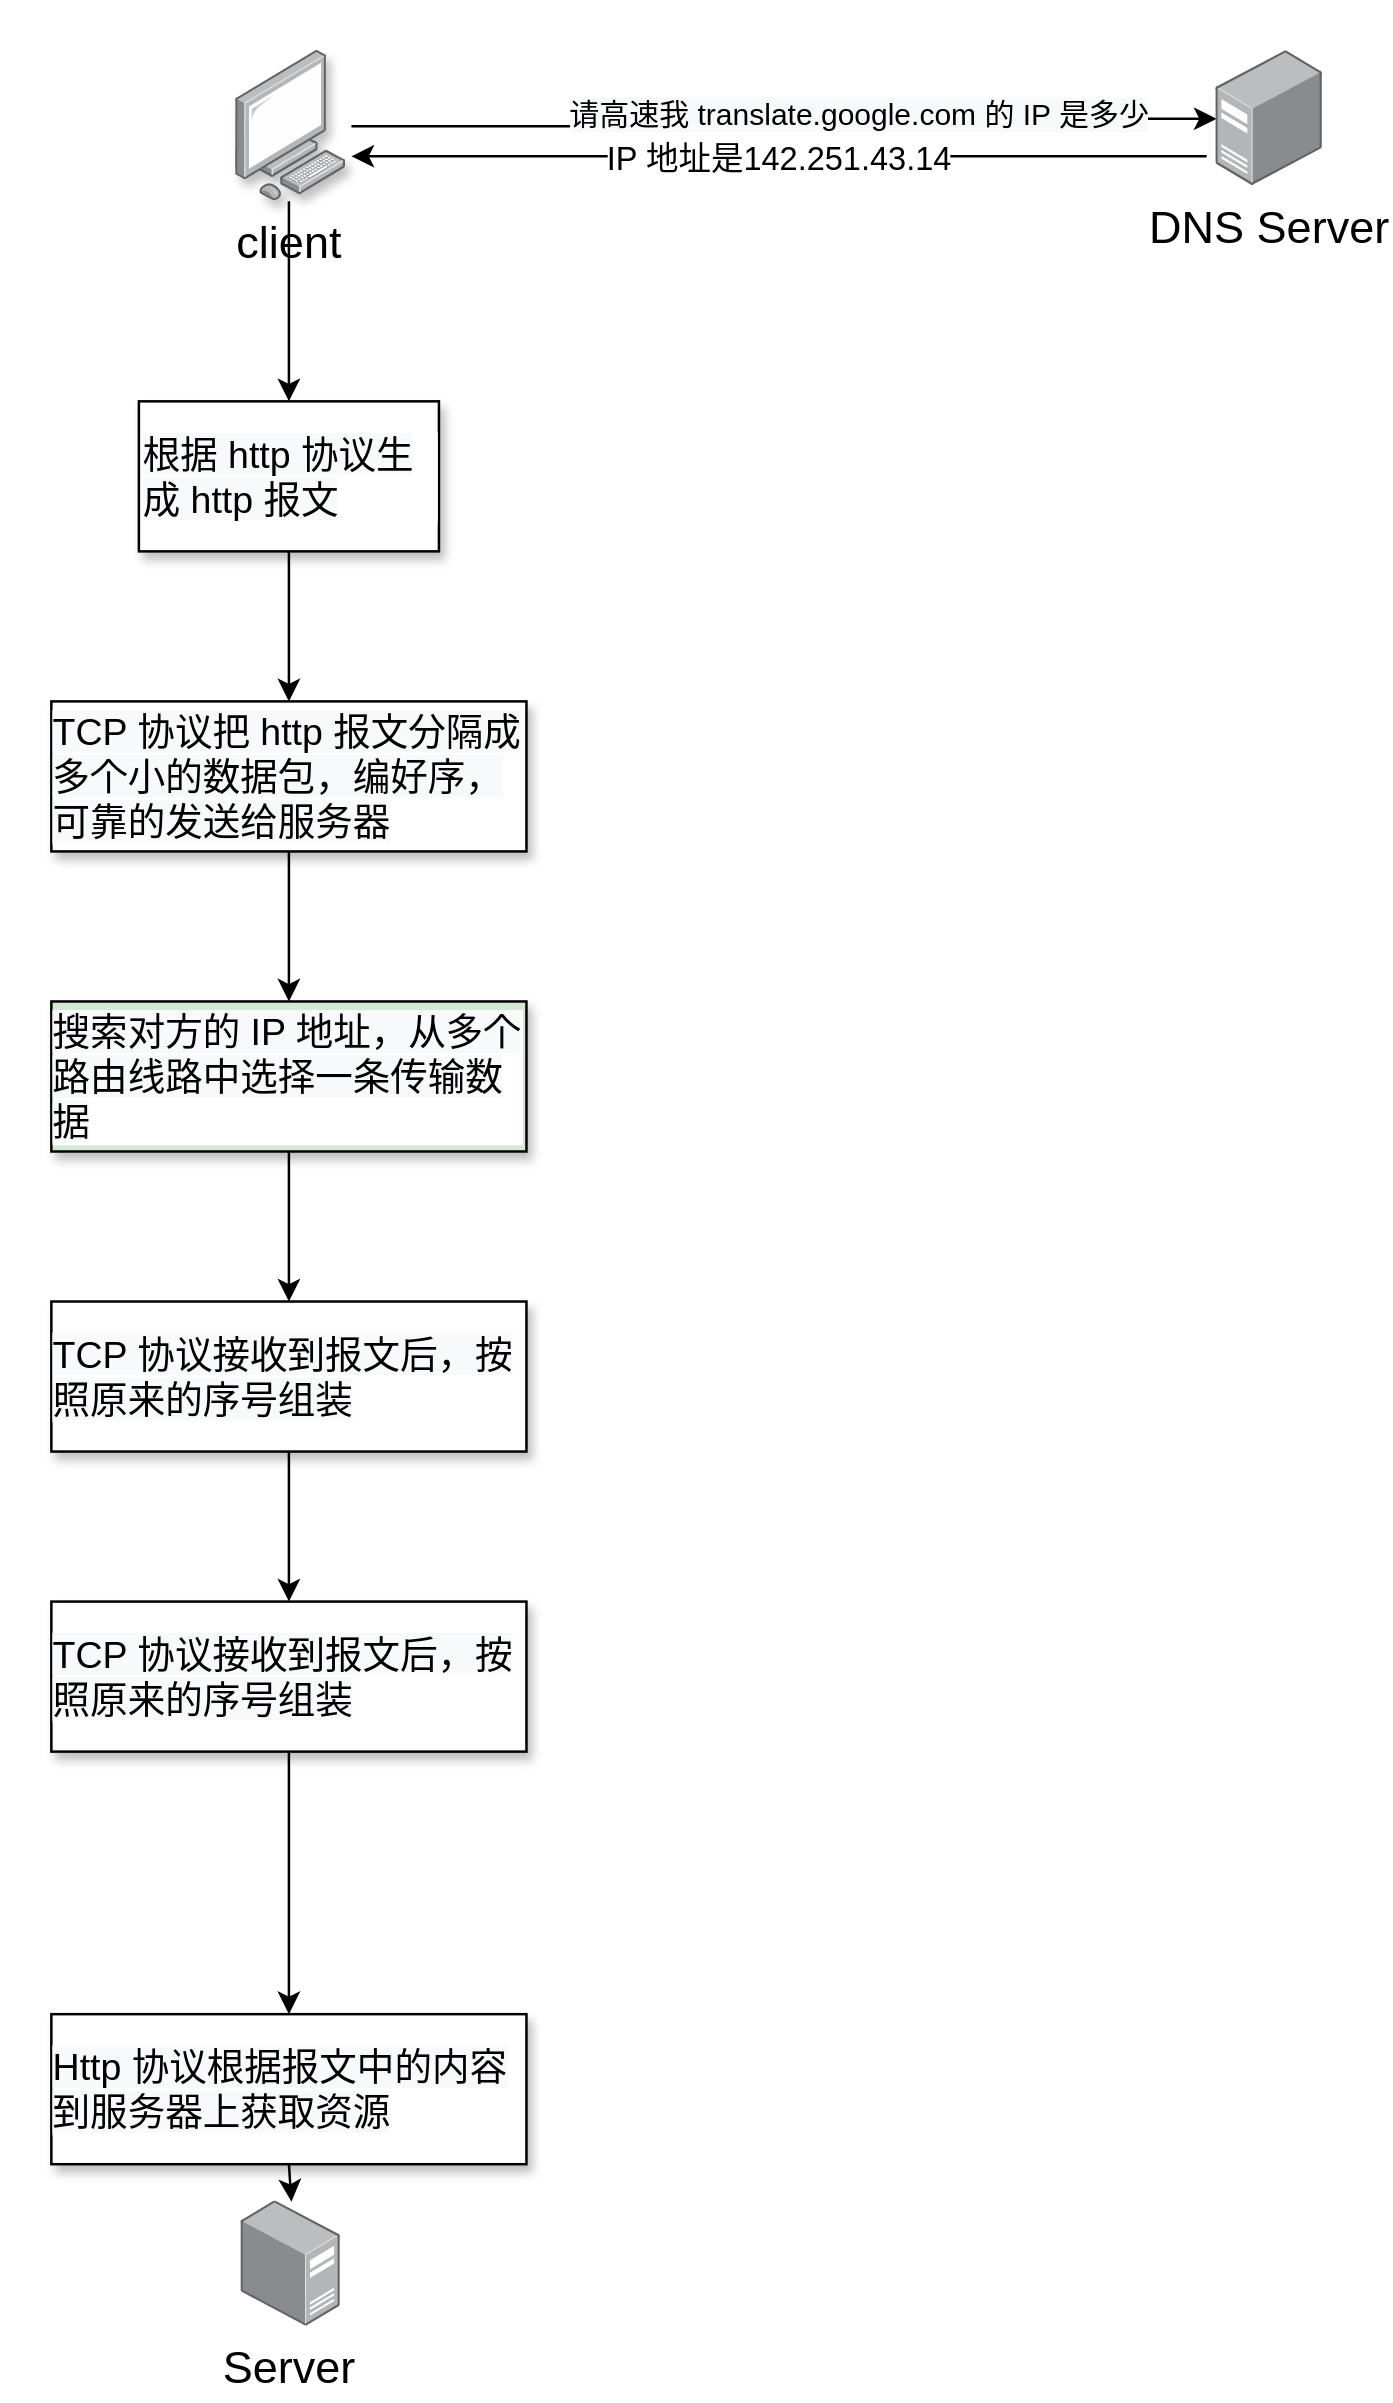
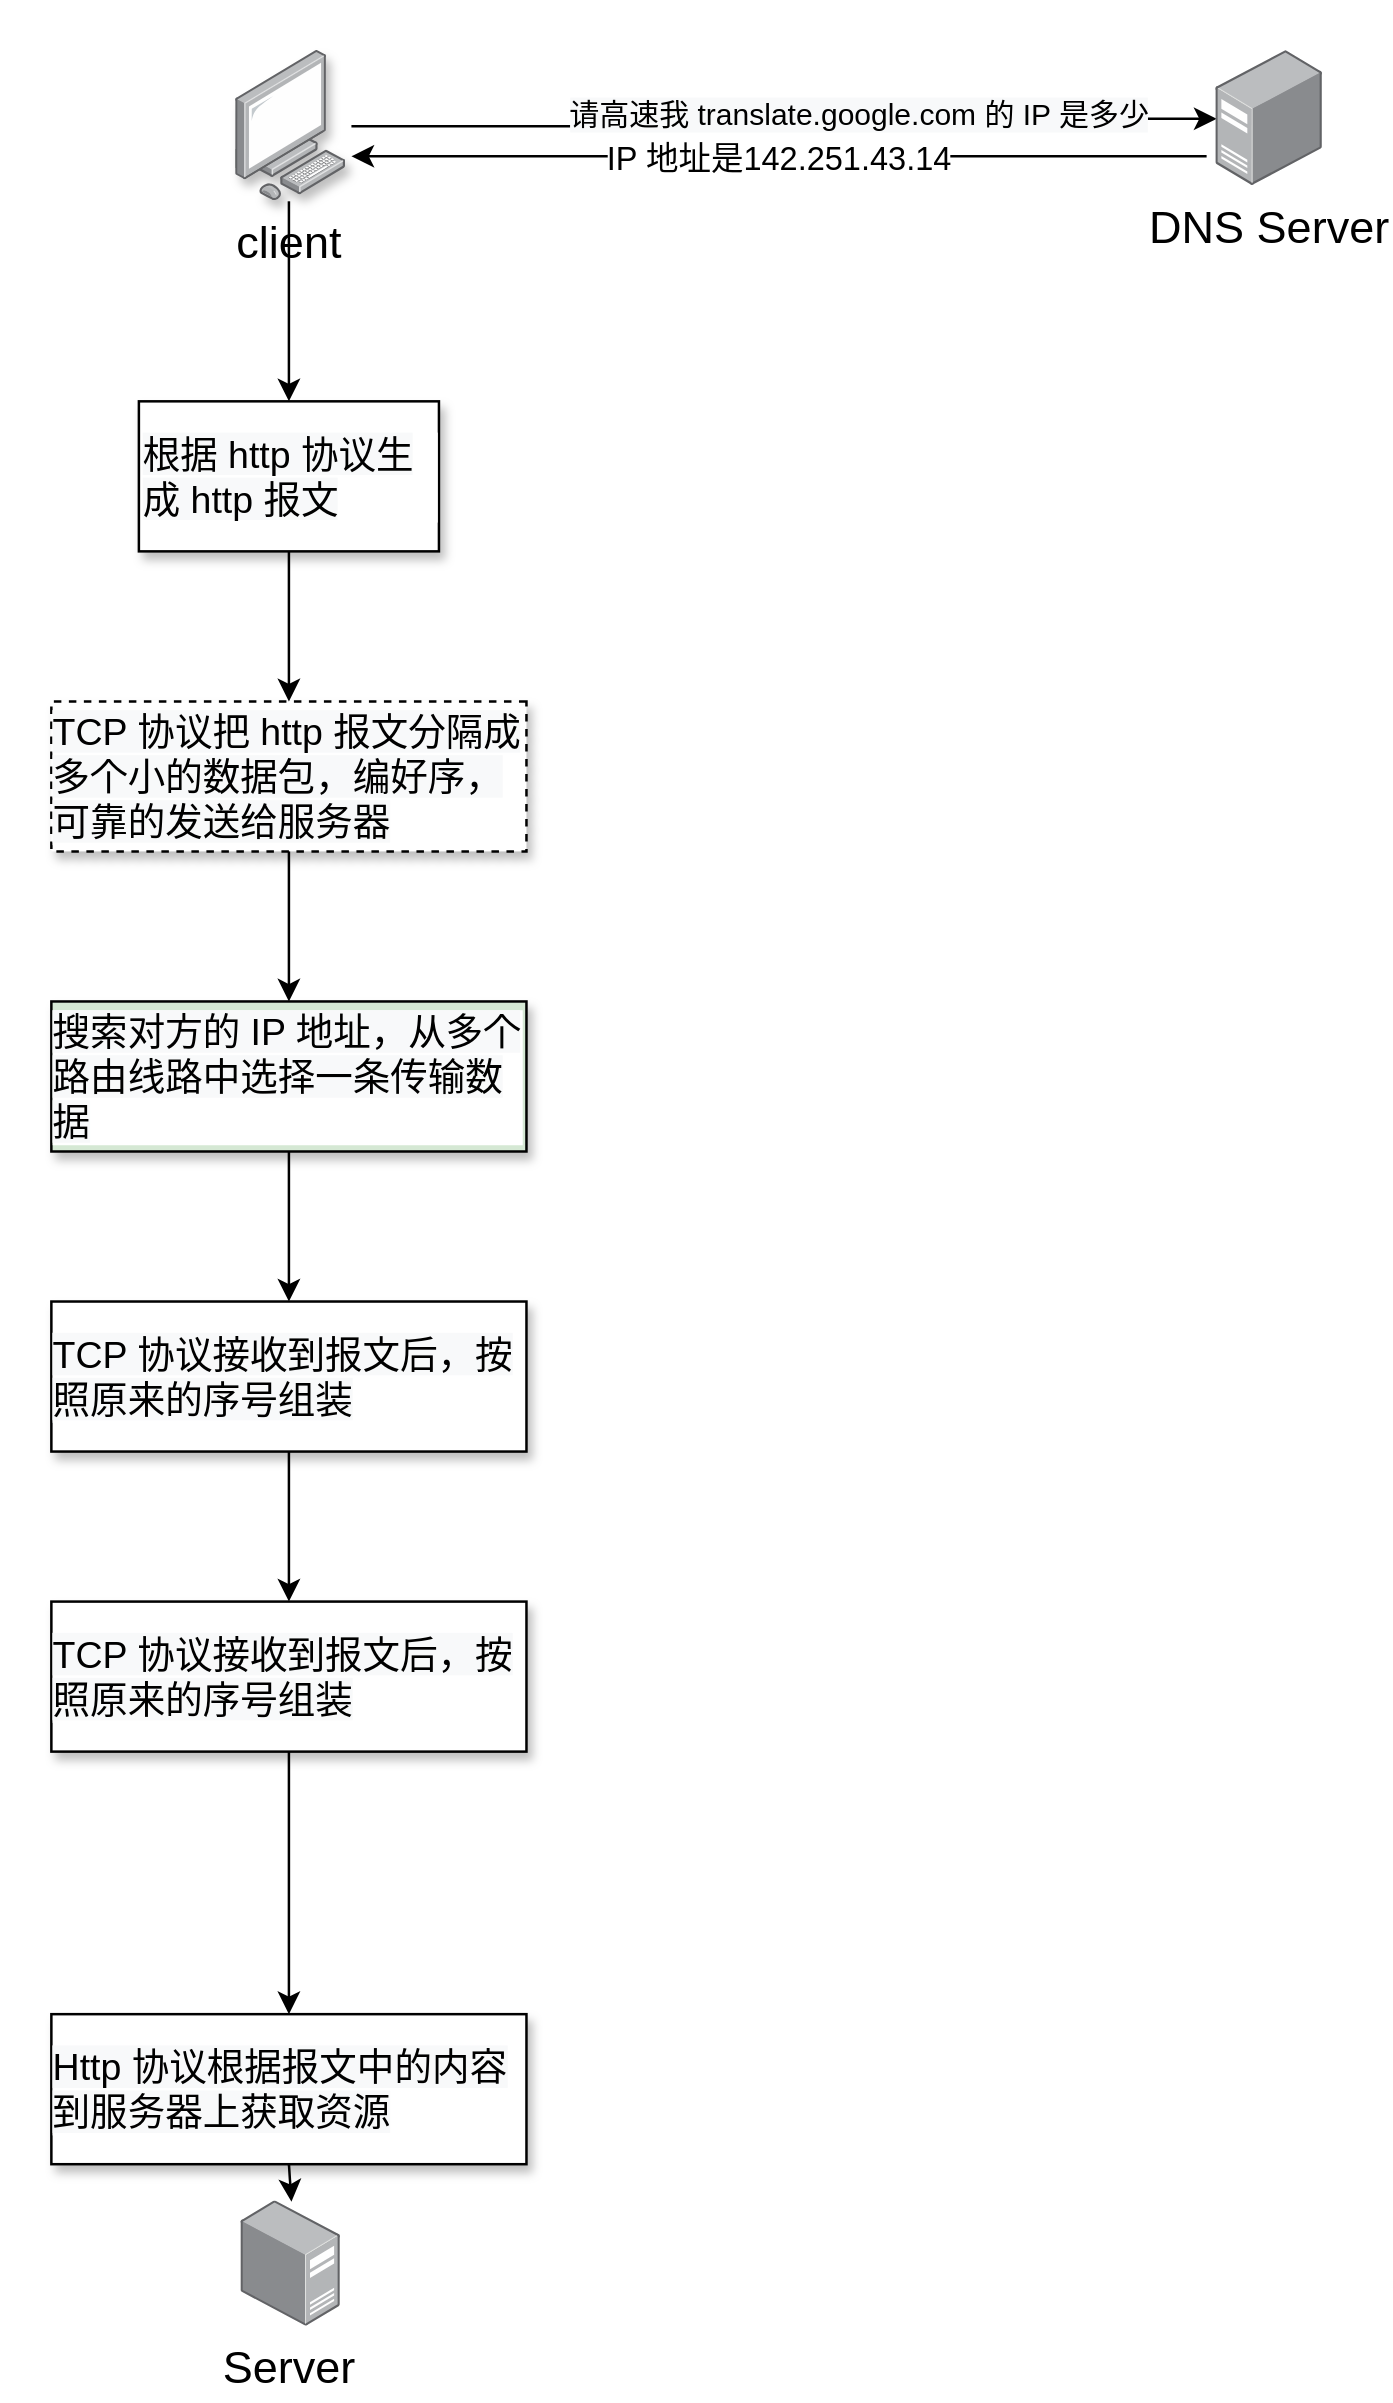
- <mxCell id="8" value="&lt;div style=&quot;text-align: left&quot;&gt;&lt;span style=&quot;background-color: rgb(248 , 249 , 250)&quot;&gt;TCP 协议把 http 报文分隔成多个小的数据包，编好序，可靠的发送给服务器&lt;/span&gt;&lt;/div&gt;" style="rounded=0;whiteSpace=wrap;html=1;shadow=1;labelBackgroundColor=#FFFFFF;fontSize=15;flipH=1;" vertex="1" parent="1"><mxGeometry x="20" y="280" width="190" height="60" as="geometry" /></mxCell>
+ <mxCell id="8" value="&lt;div style=&quot;text-align: left&quot;&gt;&lt;span style=&quot;background-color: rgb(248 , 249 , 250)&quot;&gt;TCP 协议把 http 报文分隔成多个小的数据包，编好序，可靠的发送给服务器&lt;/span&gt;&lt;/div&gt;" style="rounded=0;whiteSpace=wrap;html=1;shadow=1;labelBackgroundColor=#FFFFFF;fontSize=15;flipH=1;dashed=1;" vertex="1" parent="1"><mxGeometry x="20" y="280" width="190" height="60" as="geometry" /></mxCell>
